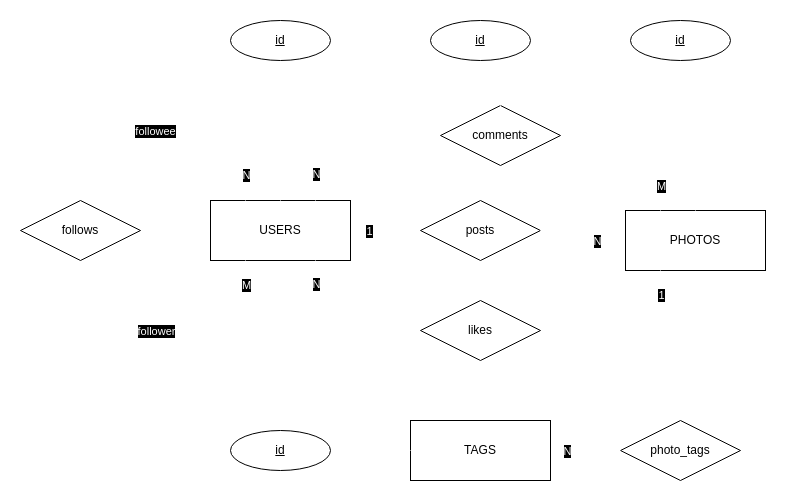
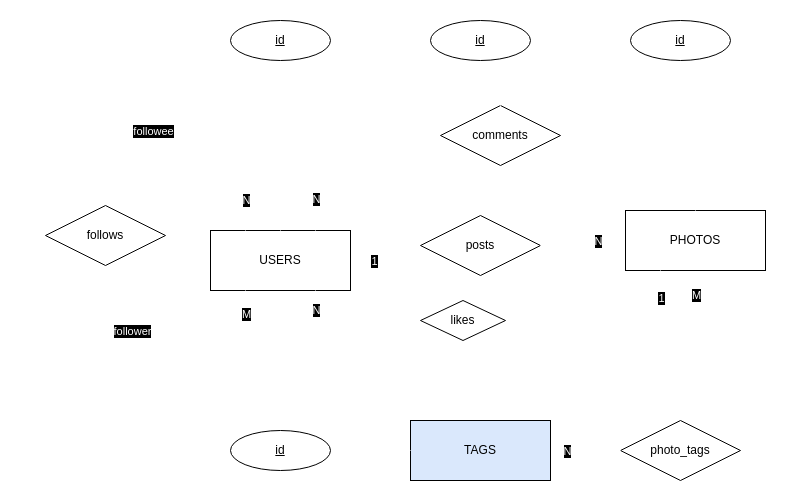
- <mxCell id="23" style="edgeStyle=orthogonalEdgeStyle;rounded=0;orthogonalLoop=1;jettySize=auto;html=1;exitX=1;exitY=0.5;exitDx=0;exitDy=0;entryX=0.25;entryY=0;entryDx=0;entryDy=0;endArrow=none;endFill=0;strokeColor=#FFFFFF;" edge="1" parent="1" source="27" target="10"><mxGeometry relative="1" as="geometry" /></mxCell>
- <mxCell id="24" value="M" style="edgeLabel;html=1;align=center;verticalAlign=middle;resizable=0;points=[];labelBackgroundColor=#000000;fontColor=#FFFFFF;" vertex="1" connectable="0" parent="23"><mxGeometry x="0.737" y="-2" relative="1" as="geometry"><mxPoint x="2" y="-2" as="offset" /></mxGeometry></mxCell>
- <mxCell id="17" value="follows" style="shape=rhombus;perimeter=rhombusPerimeter;whiteSpace=wrap;html=1;align=center;" vertex="1" parent="1"><mxGeometry x="20" y="200" width="120" height="60" as="geometry" /></mxCell>
+ <mxCell id="17" value="follows" style="shape=rhombus;perimeter=rhombusPerimeter;whiteSpace=wrap;html=1;align=center;" vertex="1" parent="1"><mxGeometry x="45" y="205" width="120" height="60" as="geometry" /></mxCell>
- <mxCell id="4" value="USERS" style="whiteSpace=wrap;html=1;align=center;" vertex="1" parent="1"><mxGeometry x="210" y="200" width="140" height="60" as="geometry" /></mxCell>
+ <mxCell id="4" value="USERS" style="whiteSpace=wrap;html=1;align=center;" vertex="1" parent="1"><mxGeometry x="210" y="230" width="140" height="60" as="geometry" /></mxCell>
- <mxCell id="5" value="posts" style="shape=rhombus;perimeter=rhombusPerimeter;whiteSpace=wrap;html=1;align=center;" vertex="1" parent="1"><mxGeometry x="420" y="200" width="120" height="60" as="geometry" /></mxCell>
+ <mxCell id="5" value="posts" style="shape=rhombus;perimeter=rhombusPerimeter;whiteSpace=wrap;html=1;align=center;" vertex="1" parent="1"><mxGeometry x="420" y="215" width="120" height="60" as="geometry" /></mxCell>
+ <mxCell id="8" style="edgeStyle=orthogonalEdgeStyle;rounded=0;orthogonalLoop=1;jettySize=auto;html=1;exitX=0.5;exitY=1;exitDx=0;exitDy=0;entryX=0.5;entryY=0;entryDx=0;entryDy=0;endArrow=none;endFill=0;strokeColor=#FFFFFF;" edge="1" parent="1" source="10" target="28"><mxGeometry relative="1" as="geometry" /></mxCell>
+ <mxCell id="9" value="M" style="edgeLabel;html=1;align=center;verticalAlign=middle;resizable=0;points=[];labelBackgroundColor=#000000;fontColor=#FFFFFF;" vertex="1" connectable="0" parent="8"><mxGeometry x="-0.662" relative="1" as="geometry"><mxPoint y="-4" as="offset" /></mxGeometry></mxCell>
- <mxCell id="22" value="likes" style="shape=rhombus;perimeter=rhombusPerimeter;whiteSpace=wrap;html=1;align=center;" vertex="1" parent="1"><mxGeometry x="420" y="300" width="120" height="60" as="geometry" /></mxCell>
+ <mxCell id="22" value="likes" style="shape=rhombus;perimeter=rhombusPerimeter;whiteSpace=wrap;html=1;align=center;" vertex="1" parent="1"><mxGeometry x="420" y="300" width="85" height="40" as="geometry" /></mxCell>
- <mxCell id="31" value="TAGS" style="whiteSpace=wrap;html=1;align=center;" vertex="1" parent="1"><mxGeometry x="410" y="420" width="140" height="60" as="geometry" /></mxCell>
+ <mxCell id="31" value="TAGS" style="whiteSpace=wrap;html=1;align=center;fillColor=#dae8fc;" vertex="1" parent="1"><mxGeometry x="410" y="420" width="140" height="60" as="geometry" /></mxCell>
- <mxCell id="29" value="" style="edgeStyle=orthogonalEdgeStyle;rounded=0;orthogonalLoop=1;jettySize=auto;html=1;endArrow=diamond;endFill=0;strokeWidth=3;strokeColor=#FFFFFF;" edge="1" parent="1" source="31" target="28"><mxGeometry relative="1" as="geometry" /></mxCell>
+ <mxCell id="29" value="" style="edgeStyle=orthogonalEdgeStyle;rounded=0;orthogonalLoop=1;jettySize=auto;html=1;endArrow=none;endFill=0;strokeWidth=3;strokeColor=#FFFFFF;" edge="1" parent="1" source="31" target="28"><mxGeometry relative="1" as="geometry" /></mxCell>
